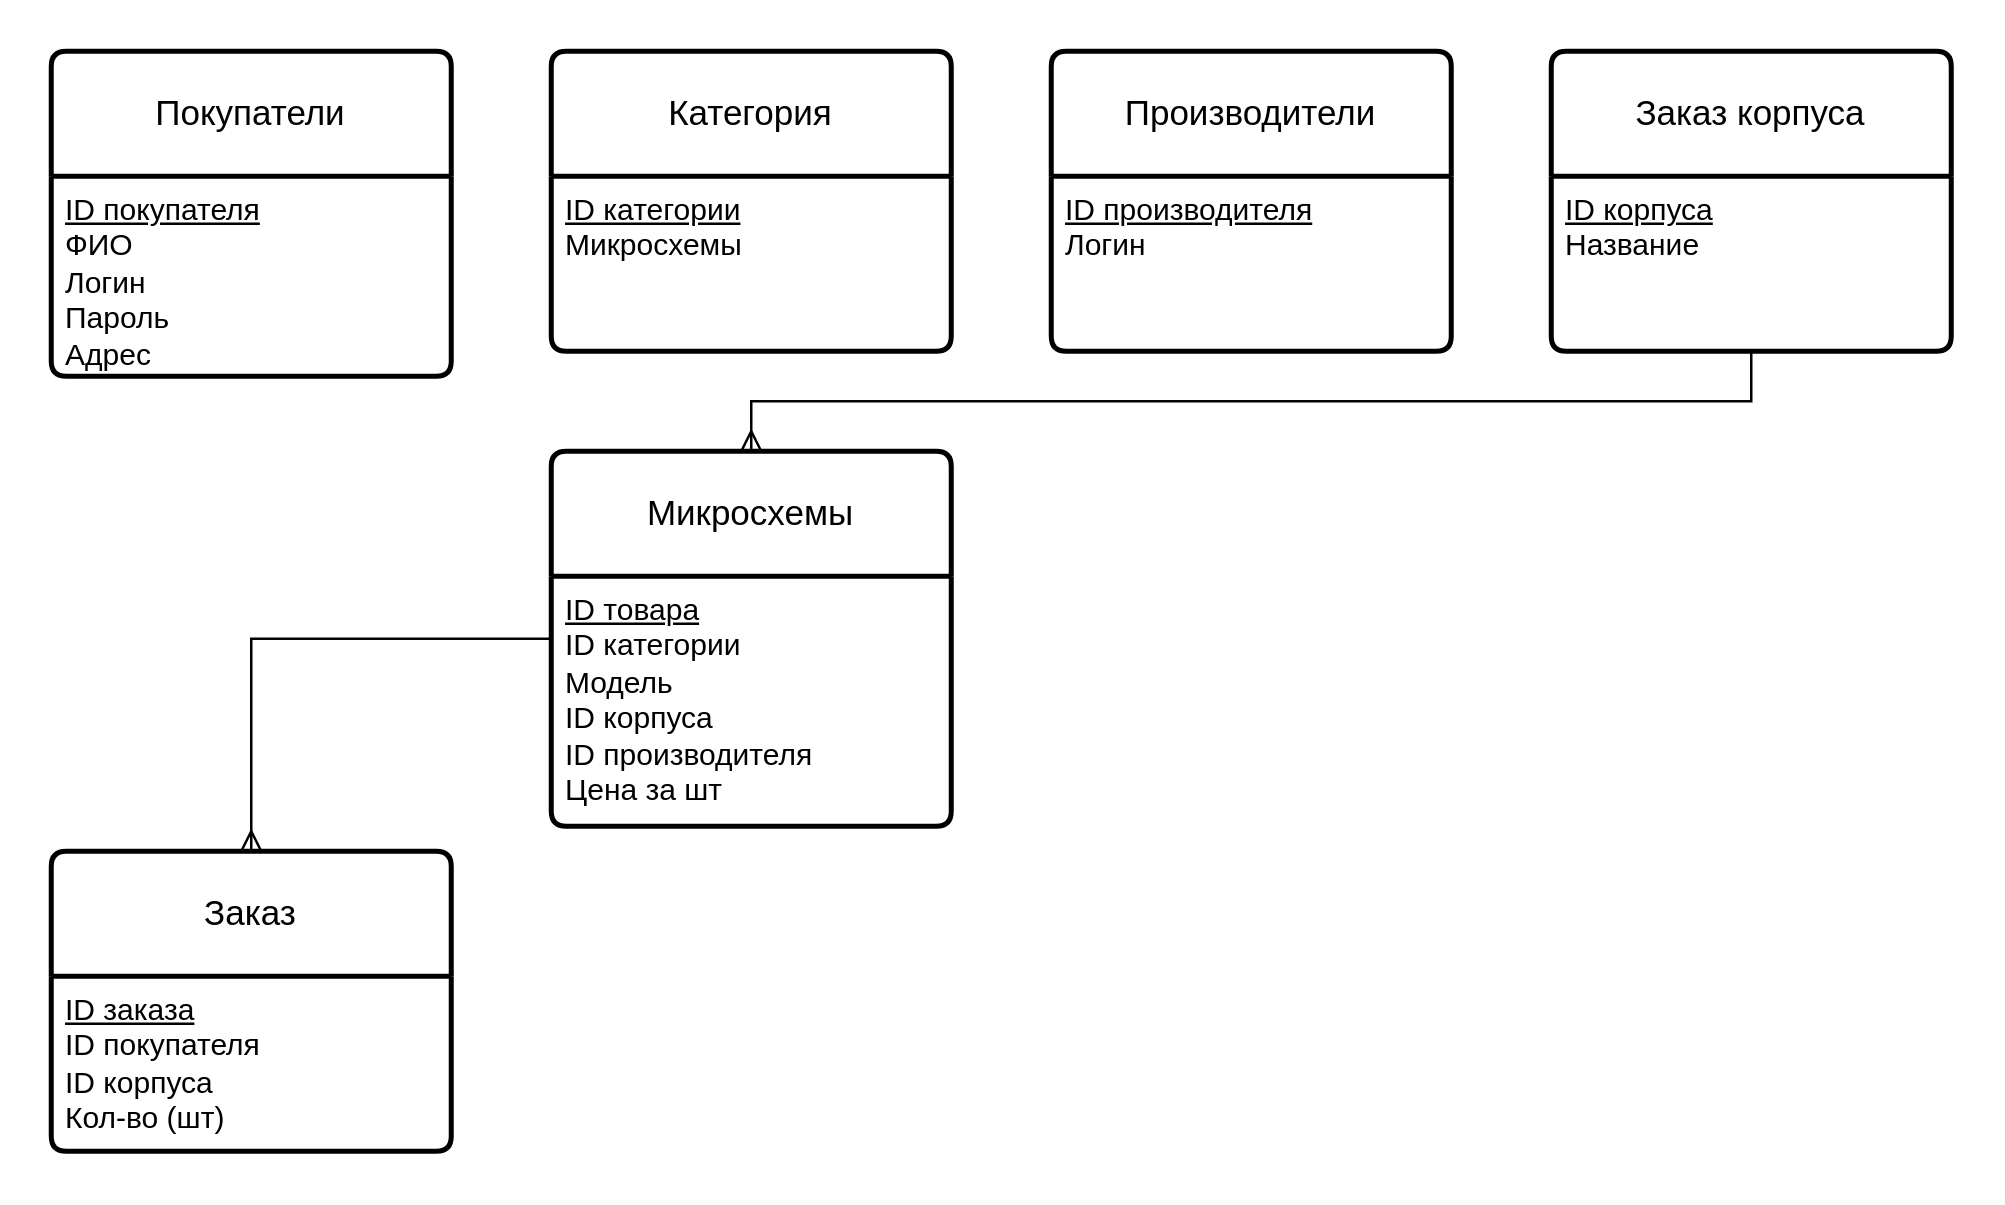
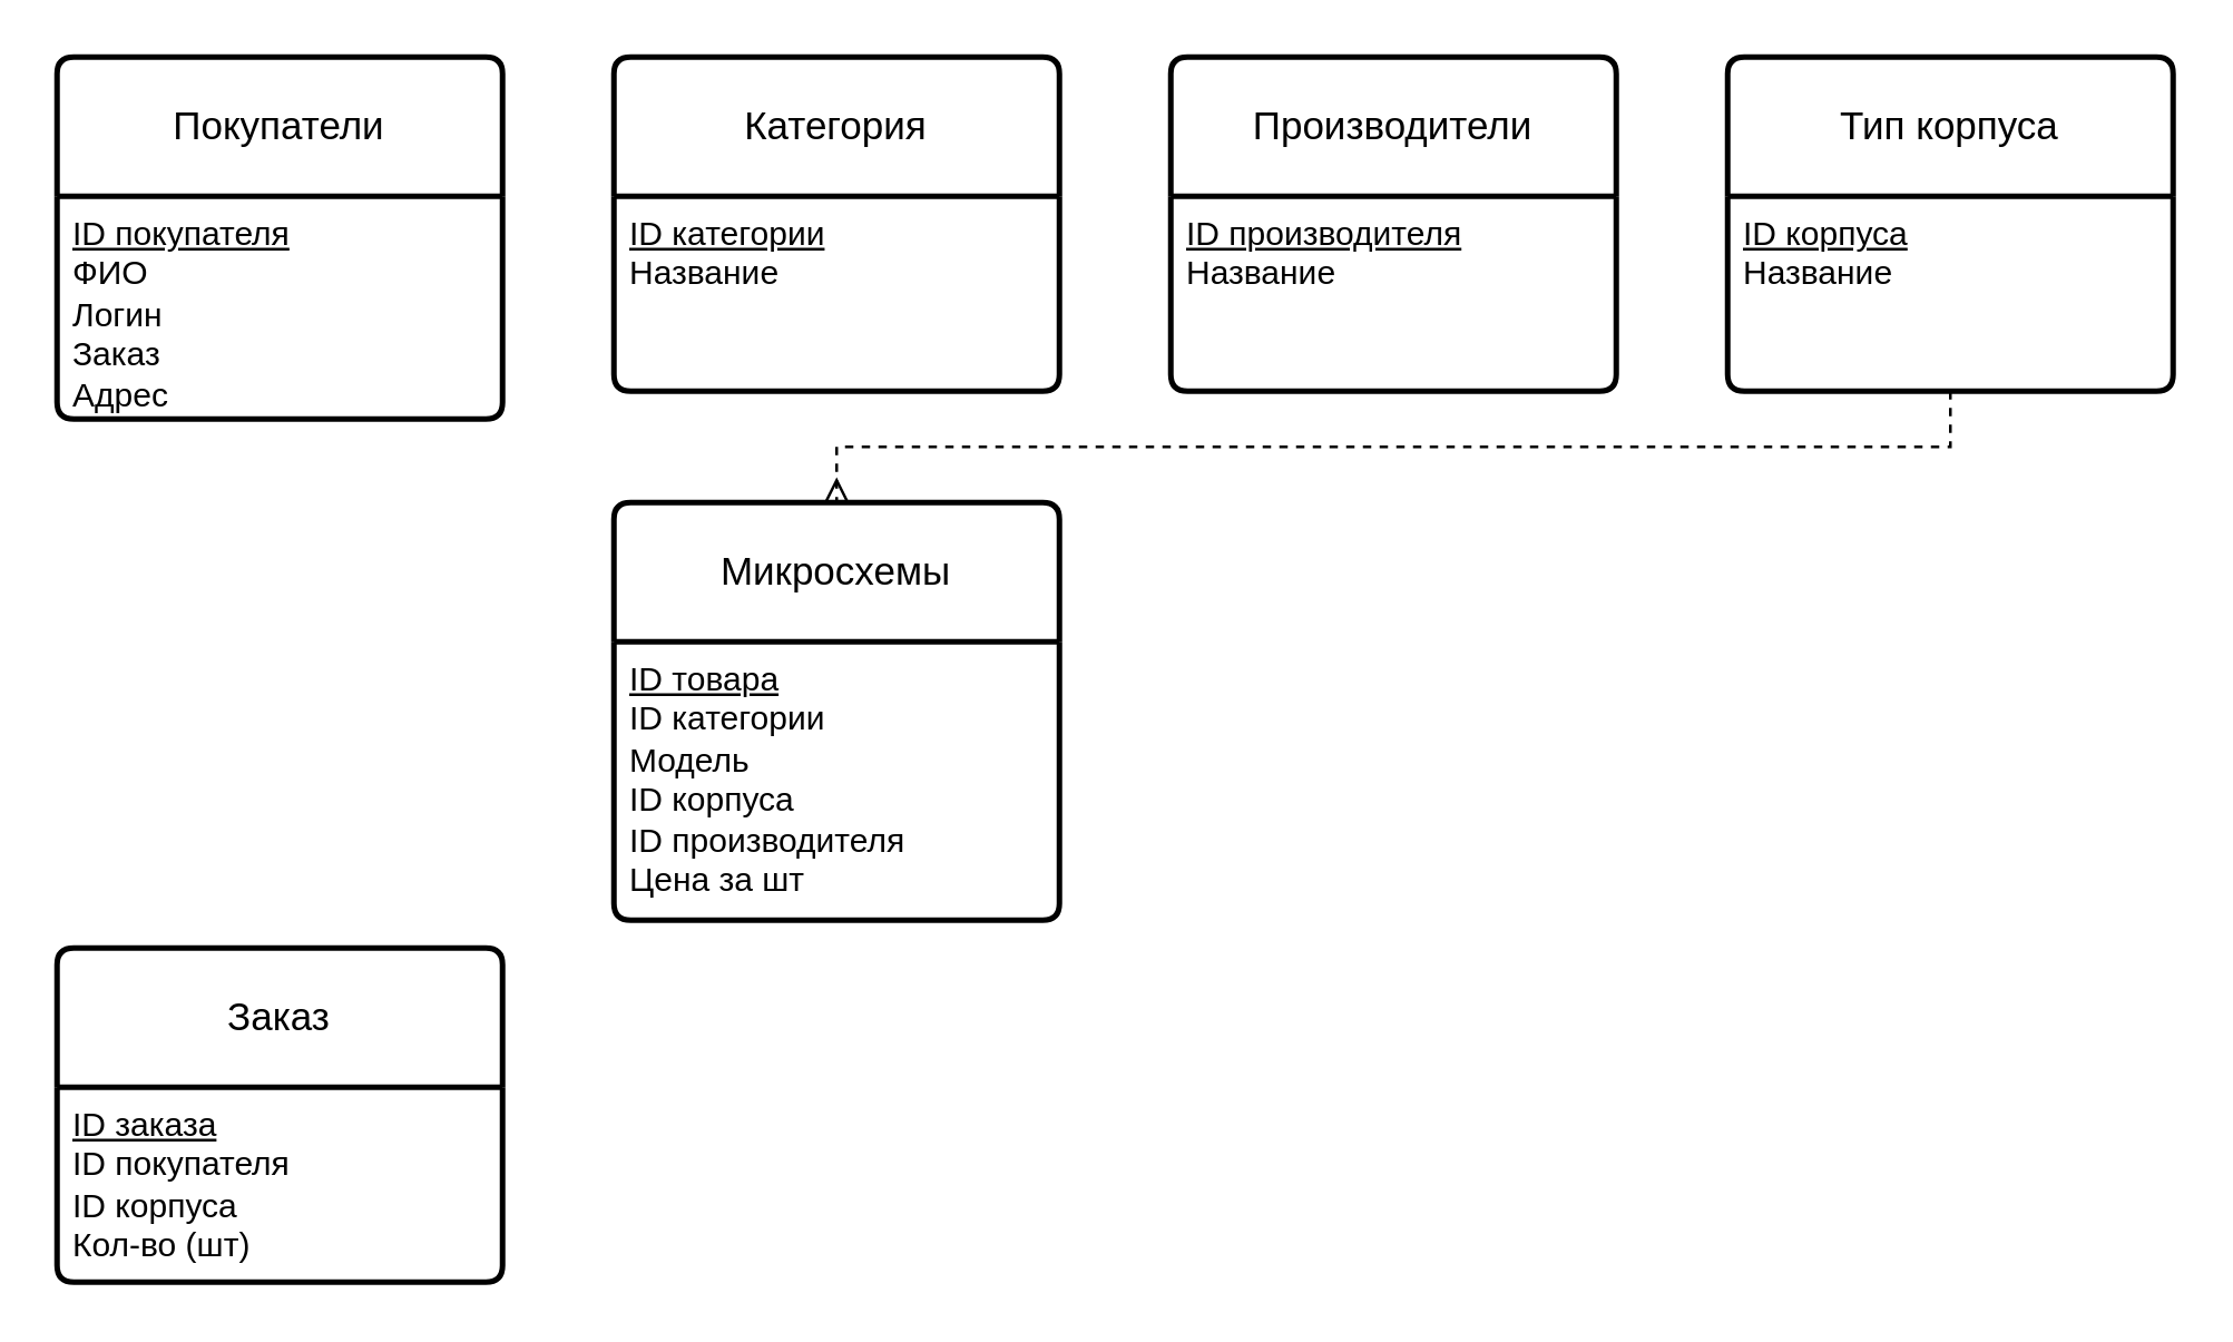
- <mxCell id="12" value="Заказ корпуса" style="swimlane;childLayout=stackLayout;horizontal=1;startSize=50;horizontalStack=0;rounded=1;fontSize=14;fontStyle=0;strokeWidth=2;resizeParent=0;resizeLast=1;shadow=0;dashed=0;align=center;arcSize=4;whiteSpace=wrap;html=1;" vertex="1" parent="1"><mxGeometry x="620" y="20" width="160" height="120" as="geometry" /></mxCell>
+ <mxCell id="12" value="Тип корпуса" style="swimlane;childLayout=stackLayout;horizontal=1;startSize=50;horizontalStack=0;rounded=1;fontSize=14;fontStyle=0;strokeWidth=2;resizeParent=0;resizeLast=1;shadow=0;dashed=0;align=center;arcSize=4;whiteSpace=wrap;html=1;" vertex="1" parent="1"><mxGeometry x="620" y="20" width="160" height="120" as="geometry" /></mxCell>
- <mxCell id="5" value="&lt;u&gt;ID категории&lt;/u&gt;&lt;div&gt;Микросхемы&lt;/div&gt;" style="align=left;strokeColor=none;fillColor=none;spacingLeft=4;fontSize=12;verticalAlign=top;resizable=0;rotatable=0;part=1;html=1;" vertex="1" parent="4"><mxGeometry y="50" width="160" height="70" as="geometry" /></mxCell>
+ <mxCell id="5" value="&lt;u&gt;ID категории&lt;/u&gt;&lt;div&gt;Название&lt;/div&gt;" style="align=left;strokeColor=none;fillColor=none;spacingLeft=4;fontSize=12;verticalAlign=top;resizable=0;rotatable=0;part=1;html=1;" vertex="1" parent="4"><mxGeometry y="50" width="160" height="70" as="geometry" /></mxCell>
- <mxCell id="11" value="&lt;u&gt;ID производителя&lt;/u&gt;&lt;div&gt;Логин&lt;/div&gt;" style="align=left;strokeColor=none;fillColor=none;spacingLeft=4;fontSize=12;verticalAlign=top;resizable=0;rotatable=0;part=1;html=1;" vertex="1" parent="10"><mxGeometry y="50" width="160" height="70" as="geometry" /></mxCell>
+ <mxCell id="11" value="&lt;u&gt;ID производителя&lt;/u&gt;&lt;div&gt;Название&lt;/div&gt;" style="align=left;strokeColor=none;fillColor=none;spacingLeft=4;fontSize=12;verticalAlign=top;resizable=0;rotatable=0;part=1;html=1;" vertex="1" parent="10"><mxGeometry y="50" width="160" height="70" as="geometry" /></mxCell>
- <mxCell id="9" value="&lt;u&gt;ID покупателя&lt;/u&gt;&lt;div&gt;ФИО&lt;/div&gt;&lt;div&gt;Логин&lt;/div&gt;&lt;div&gt;Пароль&lt;/div&gt;&lt;div&gt;Адрес&lt;/div&gt;" style="align=left;strokeColor=none;fillColor=none;spacingLeft=4;fontSize=12;verticalAlign=top;resizable=0;rotatable=0;part=1;html=1;" vertex="1" parent="8"><mxGeometry y="50" width="160" height="80" as="geometry" /></mxCell>
+ <mxCell id="9" value="&lt;u&gt;ID покупателя&lt;/u&gt;&lt;div&gt;ФИО&lt;/div&gt;&lt;div&gt;Логин&lt;/div&gt;&lt;div&gt;Заказ&lt;/div&gt;&lt;div&gt;Адрес&lt;/div&gt;" style="align=left;strokeColor=none;fillColor=none;spacingLeft=4;fontSize=12;verticalAlign=top;resizable=0;rotatable=0;part=1;html=1;" vertex="1" parent="8"><mxGeometry y="50" width="160" height="80" as="geometry" /></mxCell>
- <mxCell id="14" value="" style="edgeStyle=orthogonalEdgeStyle;fontSize=12;html=1;endArrow=ERmany;rounded=0;exitX=0.5;exitY=1;exitDx=0;exitDy=0;entryX=0.5;entryY=0;entryDx=0;entryDy=0;" edge="1" parent="1" source="13" target="6"><mxGeometry width="100" height="100" relative="1" as="geometry"><mxPoint x="630" y="360" as="sourcePoint" /><mxPoint x="730" y="260" as="targetPoint" /></mxGeometry></mxCell>
+ <mxCell id="14" value="" style="edgeStyle=orthogonalEdgeStyle;fontSize=12;html=1;endArrow=ERmany;rounded=0;exitX=0.5;exitY=1;exitDx=0;exitDy=0;entryX=0.5;entryY=0;entryDx=0;entryDy=0;dashed=1;" edge="1" parent="1" source="13" target="6"><mxGeometry width="100" height="100" relative="1" as="geometry"><mxPoint x="630" y="360" as="sourcePoint" /><mxPoint x="730" y="260" as="targetPoint" /></mxGeometry></mxCell>
- <mxCell id="15" value="" style="edgeStyle=orthogonalEdgeStyle;fontSize=12;html=1;endArrow=ERmany;rounded=0;exitX=0;exitY=0.5;exitDx=0;exitDy=0;entryX=0.5;entryY=0;entryDx=0;entryDy=0;" edge="1" parent="1" source="6" target="2"><mxGeometry width="100" height="100" relative="1" as="geometry"><mxPoint x="260" y="460" as="sourcePoint" /><mxPoint x="360" y="360" as="targetPoint" /></mxGeometry></mxCell>
